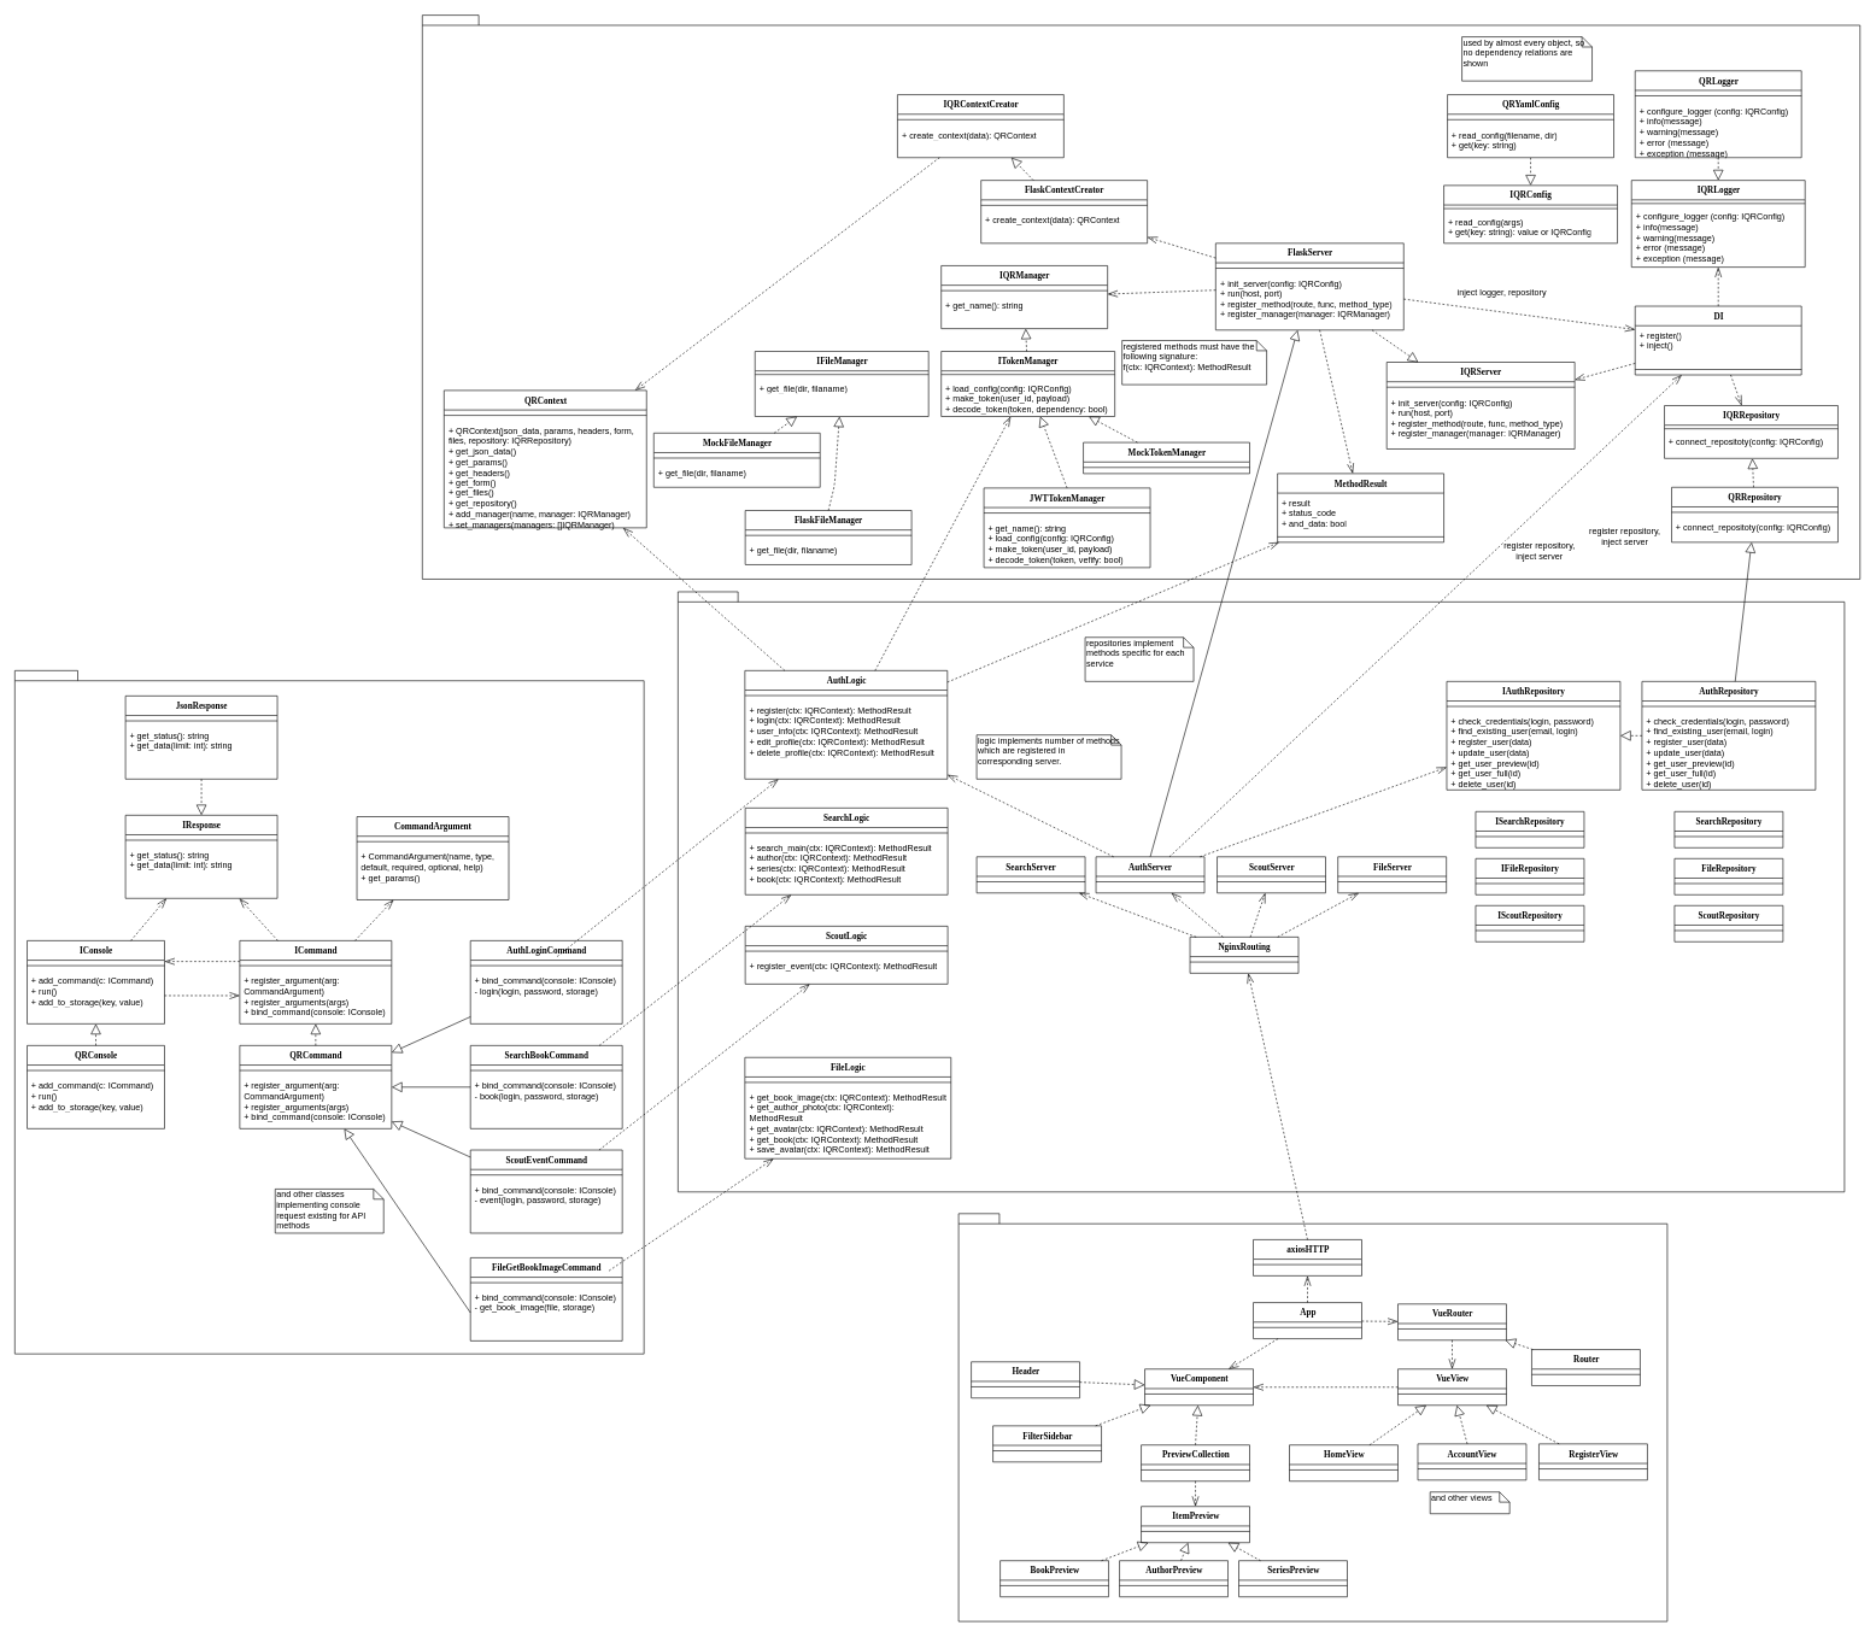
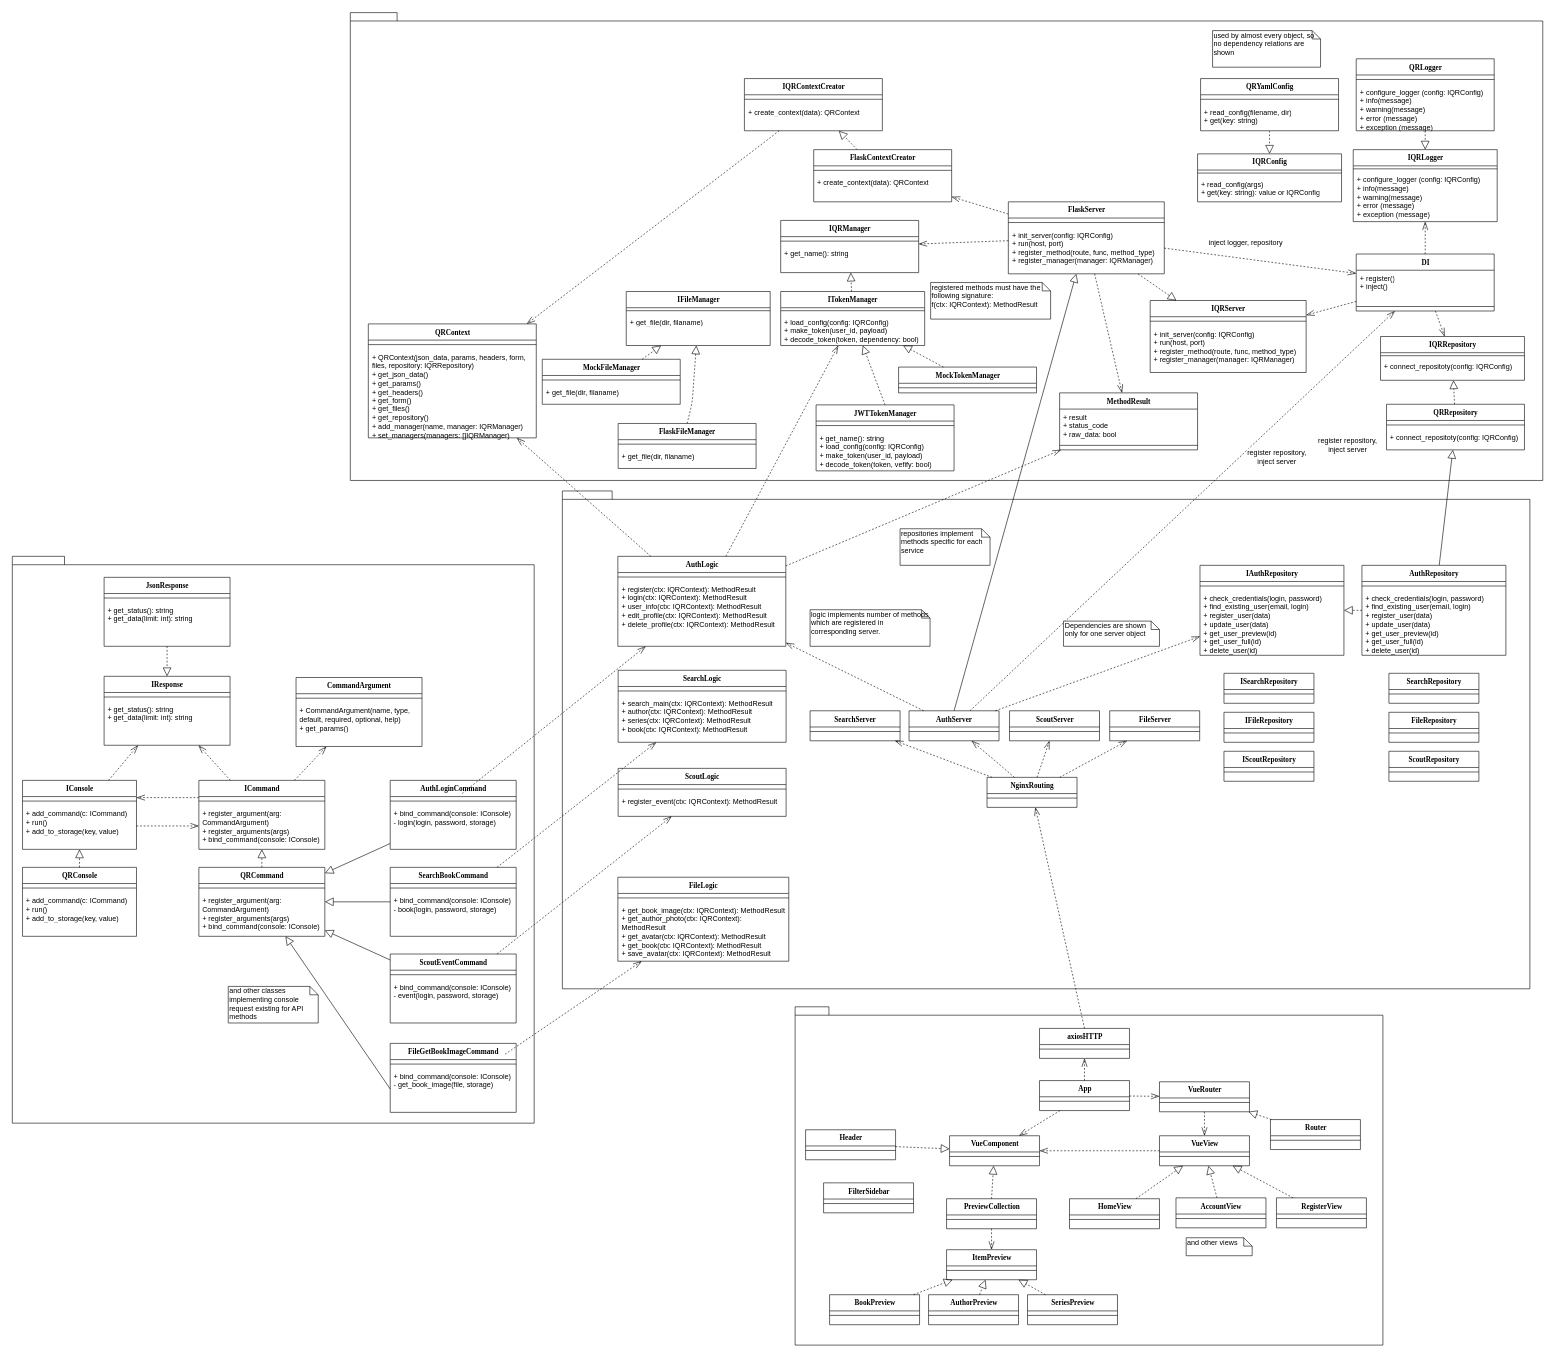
- <mxCell id="197" value="+ result&lt;br&gt;+ status_code&lt;br&gt;+ and_data: bool" style="text;html=1;strokeColor=none;fillColor=none;align=left;verticalAlign=top;spacingLeft=4;spacingRight=4;whiteSpace=wrap;overflow=hidden;rotatable=0;points=[[0,0.5],[1,0.5]];portConstraint=eastwest;" vertex="1" parent="196"><mxGeometry y="27" width="230" height="53" as="geometry" /></mxCell>
+ <mxCell id="197" value="+ result&lt;br&gt;+ status_code&lt;br&gt;+ raw_data: bool" style="text;html=1;strokeColor=none;fillColor=none;align=left;verticalAlign=top;spacingLeft=4;spacingRight=4;whiteSpace=wrap;overflow=hidden;rotatable=0;points=[[0,0.5],[1,0.5]];portConstraint=eastwest;" vertex="1" parent="196"><mxGeometry y="27" width="230" height="53" as="geometry" /></mxCell>
+ <mxCell id="156" value="Dependencies are shown only for one server object" style="shape=note;whiteSpace=wrap;html=1;size=14;verticalAlign=top;align=left;spacingTop=-6;" parent="1" vertex="1"><mxGeometry x="1772.5" y="1035" width="160" height="42" as="geometry" /></mxCell>
- <mxCell id="154" value="" style="endArrow=block;dashed=1;endFill=0;endSize=12;html=1;" parent="1" source="152" target="109" edge="1"><mxGeometry width="160" relative="1" as="geometry"><mxPoint x="1507.5" y="1891.234" as="sourcePoint" /><mxPoint x="1592.5" y="1910.766" as="targetPoint" /></mxGeometry></mxCell>
